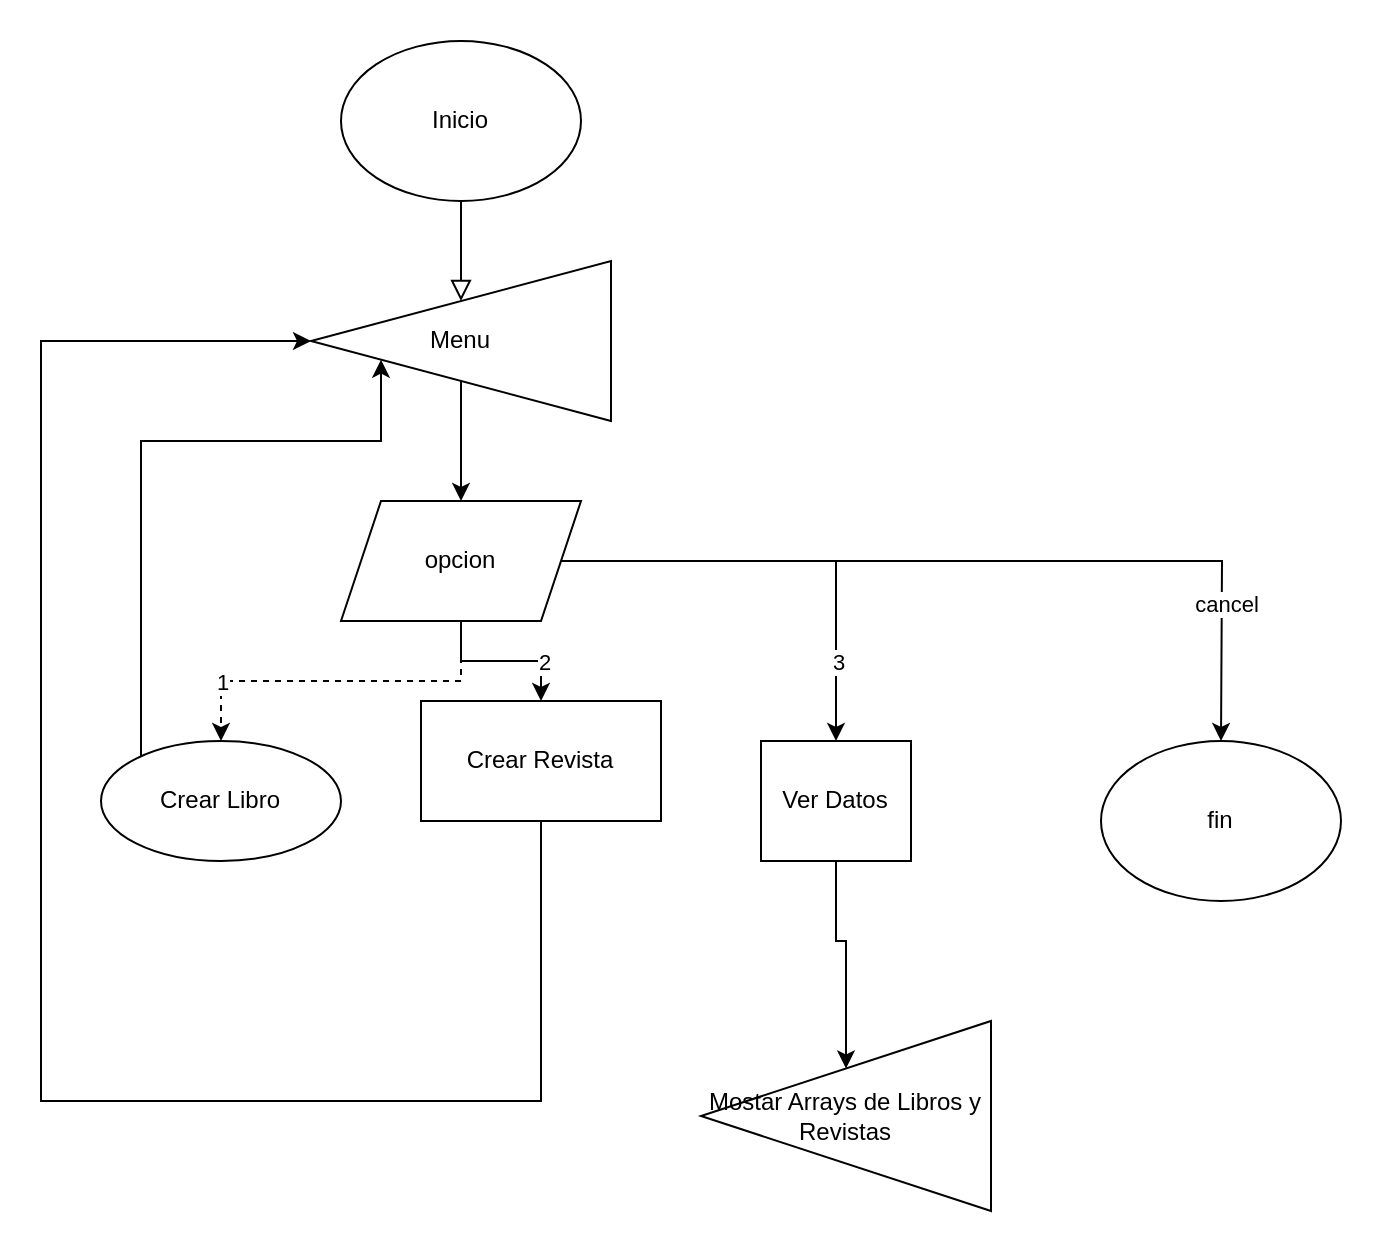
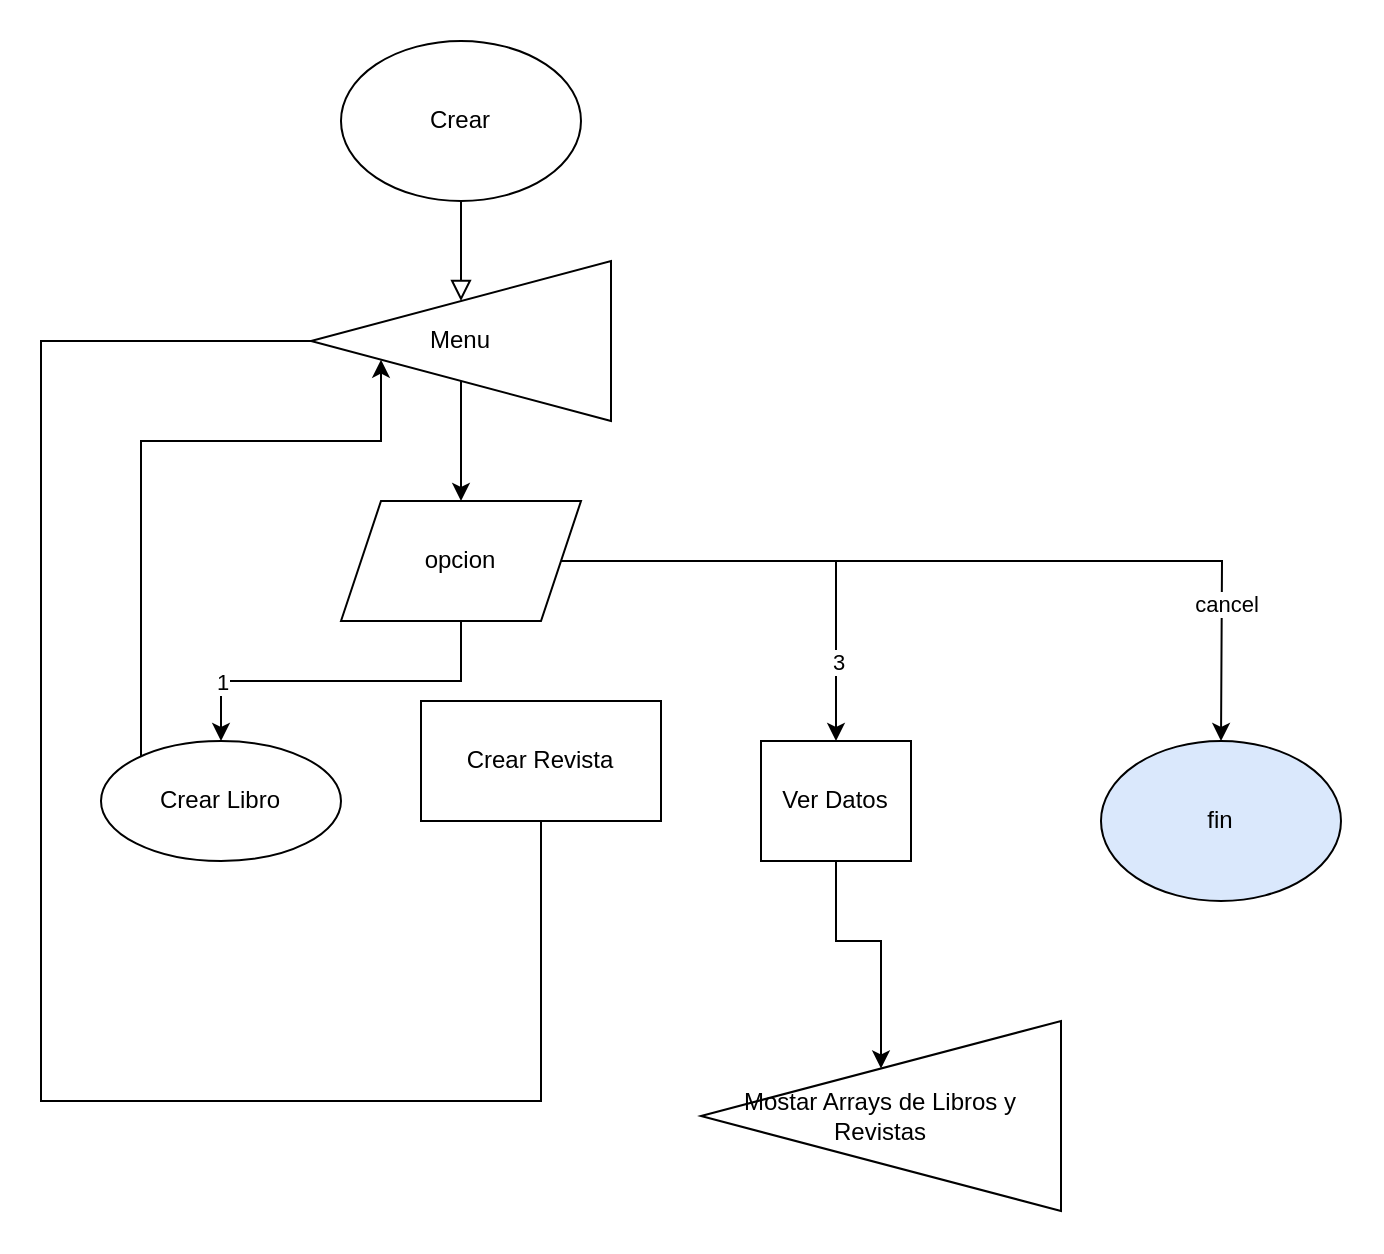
- <mxCell id="3" value="Inicio" style="ellipse;whiteSpace=wrap;html=1;" vertex="1" parent="1"><mxGeometry x="170" y="20" width="120" height="80" as="geometry" /></mxCell>
+ <mxCell id="3" value="Crear" style="ellipse;whiteSpace=wrap;html=1;" vertex="1" parent="1"><mxGeometry x="170" y="20" width="120" height="80" as="geometry" /></mxCell>
- <mxCell id="17" style="edgeStyle=orthogonalEdgeStyle;rounded=0;orthogonalLoop=1;jettySize=auto;html=1;entryX=1;entryY=0.5;entryDx=0;entryDy=0;" edge="1" parent="1" source="18" target="5"><mxGeometry relative="1" as="geometry"><Array as="points"><mxPoint x="270" y="550" /><mxPoint x="20" y="550" /><mxPoint x="20" y="170" /></Array></mxGeometry></mxCell>
+ <mxCell id="17" style="edgeStyle=orthogonalEdgeStyle;rounded=0;orthogonalLoop=1;jettySize=auto;html=1;entryX=1;entryY=0.5;entryDx=0;entryDy=0;endArrow=none;" edge="1" parent="1" source="18" target="5"><mxGeometry relative="1" as="geometry"><Array as="points"><mxPoint x="270" y="550" /><mxPoint x="20" y="550" /><mxPoint x="20" y="170" /></Array></mxGeometry></mxCell>
- <mxCell id="8" style="edgeStyle=orthogonalEdgeStyle;rounded=0;orthogonalLoop=1;jettySize=auto;html=1;" edge="1" parent="1" source="14" target="18"><mxGeometry relative="1" as="geometry" /></mxCell>
- <mxCell id="9" value="2" style="edgeLabel;html=1;align=center;verticalAlign=middle;resizable=0;points=[];" connectable="0" vertex="1" parent="8"><mxGeometry x="0.5" y="1" relative="1" as="geometry"><mxPoint as="offset" /></mxGeometry></mxCell>
- <mxCell id="6" style="edgeStyle=orthogonalEdgeStyle;rounded=0;orthogonalLoop=1;jettySize=auto;html=1;entryX=0.5;entryY=0;entryDx=0;entryDy=0;dashed=1;" edge="1" parent="1" source="14" target="16"><mxGeometry relative="1" as="geometry" /></mxCell>
+ <mxCell id="6" style="edgeStyle=orthogonalEdgeStyle;rounded=0;orthogonalLoop=1;jettySize=auto;html=1;entryX=0.5;entryY=0;entryDx=0;entryDy=0;" edge="1" parent="1" source="14" target="16"><mxGeometry relative="1" as="geometry" /></mxCell>
- <mxCell id="21" value="fin" style="ellipse;whiteSpace=wrap;html=1;" vertex="1" parent="1"><mxGeometry x="550" y="370" width="120" height="80" as="geometry" /></mxCell>
+ <mxCell id="21" value="fin" style="ellipse;whiteSpace=wrap;html=1;fillColor=#dae8fc;" vertex="1" parent="1"><mxGeometry x="550" y="370" width="120" height="80" as="geometry" /></mxCell>
- <mxCell id="22" value="Mostar Arrays de Libros y Revistas" style="triangle;whiteSpace=wrap;html=1;direction=west;" vertex="1" parent="1"><mxGeometry x="350" y="510" width="145" height="95" as="geometry" /></mxCell>
+ <mxCell id="22" value="Mostar Arrays de Libros y Revistas" style="triangle;whiteSpace=wrap;html=1;direction=west;" vertex="1" parent="1"><mxGeometry x="350" y="510" width="180" height="95" as="geometry" /></mxCell>
